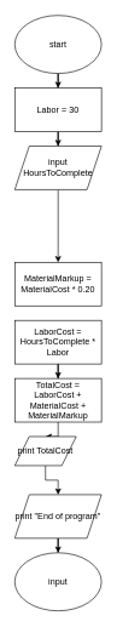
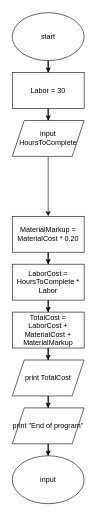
+ <mxCell id="8" value="" style="edgeStyle=orthogonalEdgeStyle;rounded=0;orthogonalLoop=1;jettySize=auto;html=1;" edge="1" parent="1" source="9" target="11"><mxGeometry relative="1" as="geometry" /></mxCell>
- <mxCell id="15" value="print TotalCost" style="shape=parallelogram;perimeter=parallelogramPerimeter;whiteSpace=wrap;html=1;fixedSize=1;" vertex="1" parent="1"><mxGeometry x="20" y="600" width="85" height="40" as="geometry" /></mxCell>
+ <mxCell id="15" value="print TotalCost" style="shape=parallelogram;perimeter=parallelogramPerimeter;whiteSpace=wrap;html=1;fixedSize=1;" vertex="1" parent="1"><mxGeometry x="20" y="600" width="120" height="60" as="geometry" /></mxCell>
